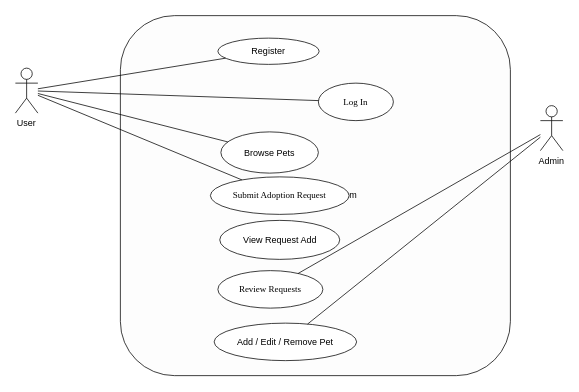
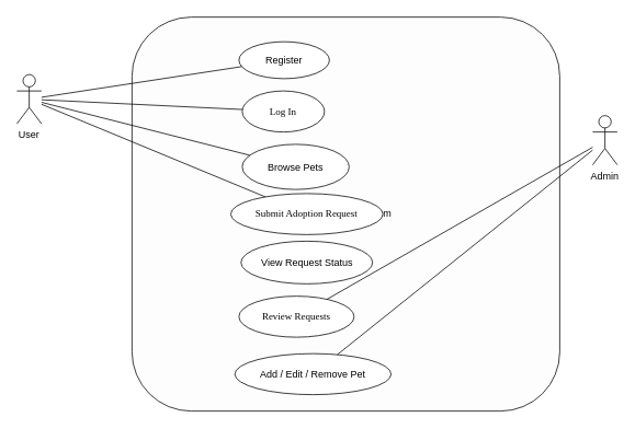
- <mxCell id="5" value="Register" style="ellipse;whiteSpace=wrap;html=1;fontFamily=Arial;" parent="1" vertex="1"><mxGeometry x="290" y="50" width="135" height="35" as="geometry" /></mxCell>
+ <mxCell id="5" value="Register" style="ellipse;whiteSpace=wrap;html=1;fontFamily=Arial;" parent="1" vertex="1"><mxGeometry x="290" y="50" width="110" height="45" as="geometry" /></mxCell>
- <mxCell id="6" value="Log In" style="ellipse;whiteSpace=wrap;html=1;fontFamily=Verdana;" parent="1" vertex="1"><mxGeometry x="424" y="110" width="100" height="50" as="geometry" /></mxCell>
+ <mxCell id="6" value="Log In" style="ellipse;whiteSpace=wrap;html=1;fontFamily=Verdana;" parent="1" vertex="1"><mxGeometry x="294" y="110" width="100" height="50" as="geometry" /></mxCell>
- <mxCell id="9" value="View Request Add" style="ellipse;whiteSpace=wrap;html=1;fontFamily=Arial;" parent="1" vertex="1"><mxGeometry x="292.5" y="293" width="160" height="52" as="geometry" /></mxCell>
+ <mxCell id="9" value="View Request Status" style="ellipse;whiteSpace=wrap;html=1;fontFamily=Arial;" parent="1" vertex="1"><mxGeometry x="292.5" y="293" width="160" height="52" as="geometry" /></mxCell>
